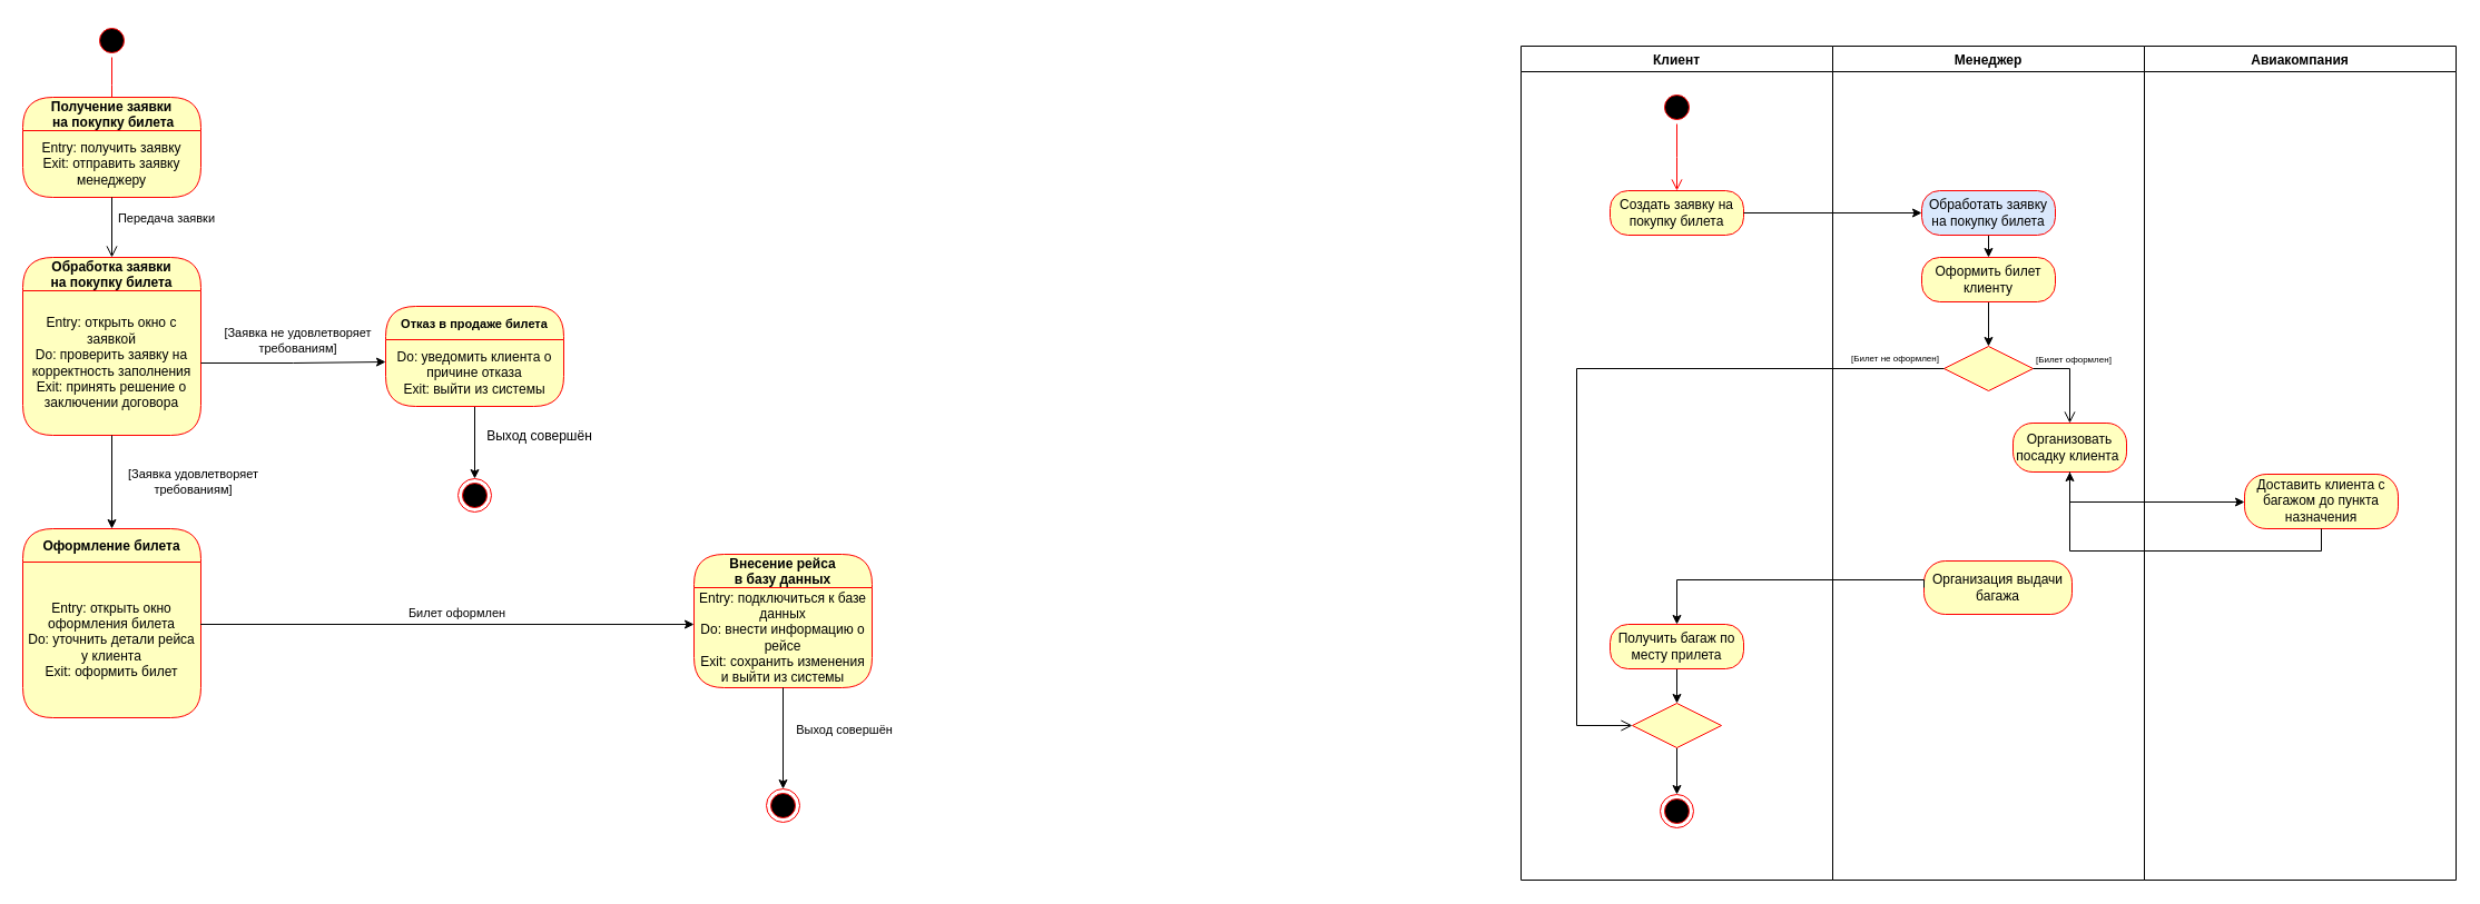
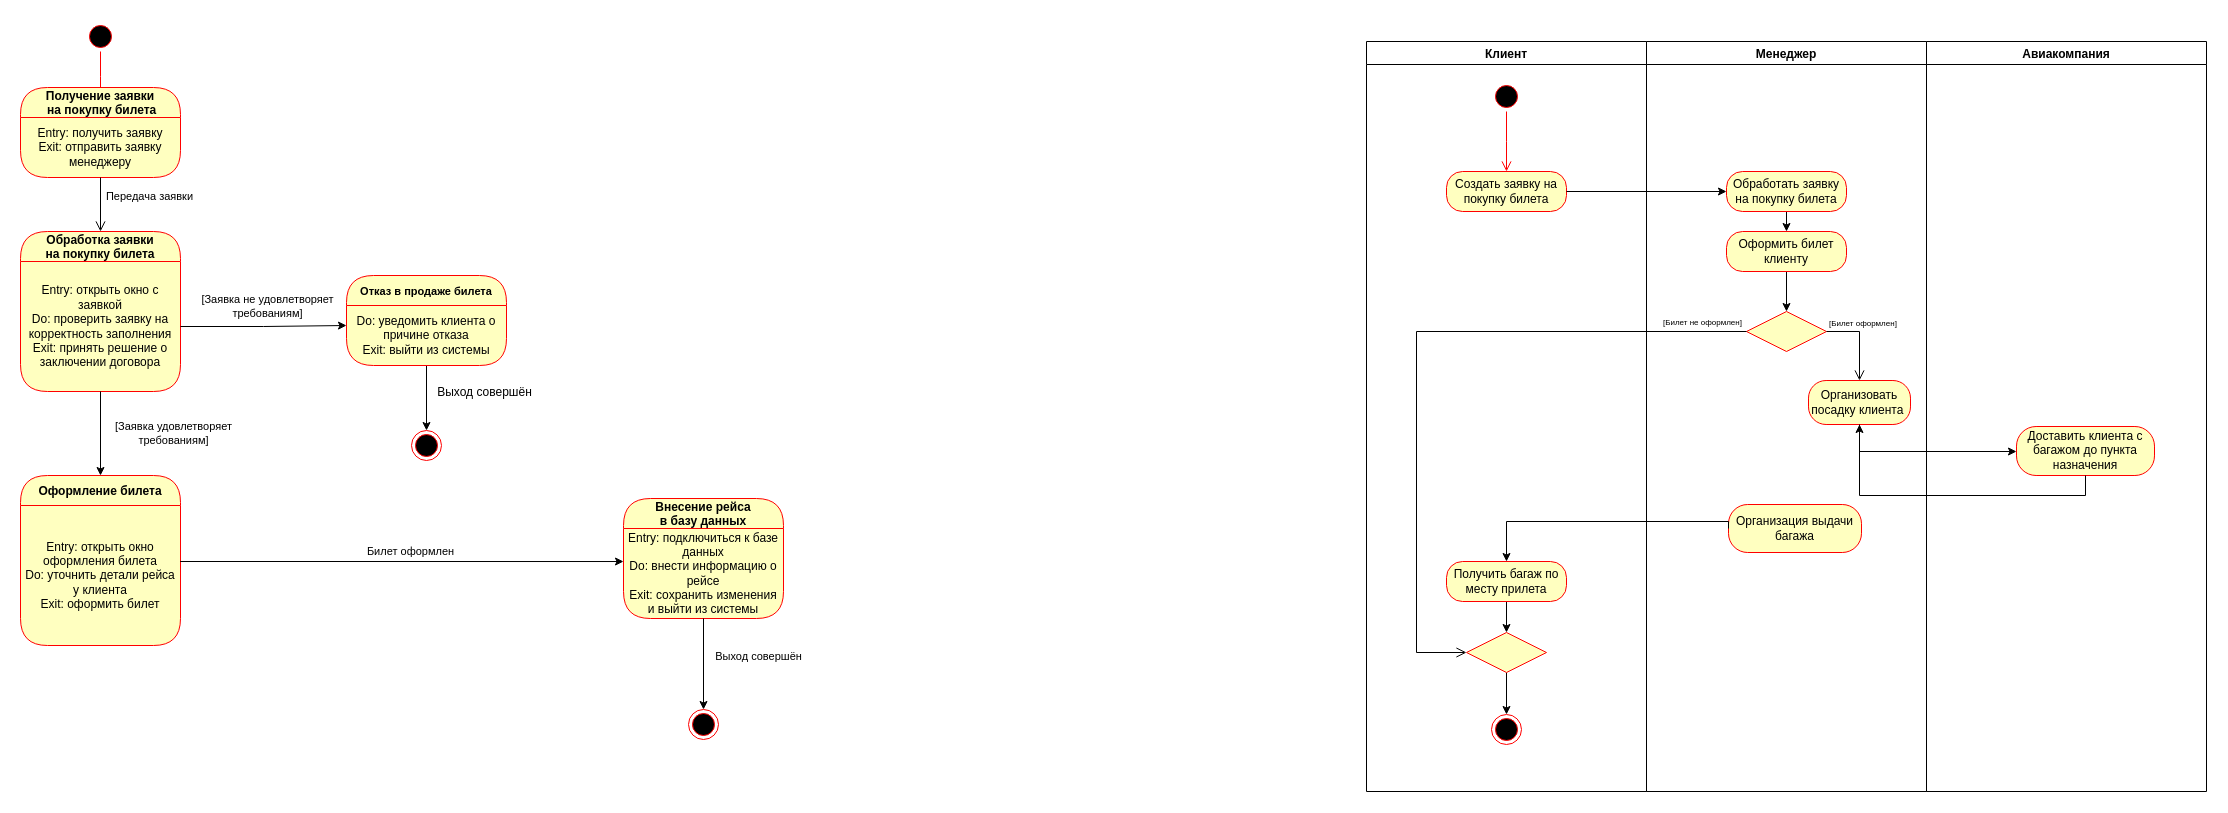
- <mxCell id="32" value="Обработать заявку на покупку билета" style="rounded=1;whiteSpace=wrap;html=1;arcSize=40;fontColor=#000000;fillColor=#dae8fc;strokeColor=#ff0000;" parent="30" vertex="1"><mxGeometry x="80" y="130" width="120" height="40" as="geometry" /></mxCell>
+ <mxCell id="32" value="Обработать заявку на покупку билета" style="rounded=1;whiteSpace=wrap;html=1;arcSize=40;fontColor=#000000;fillColor=#ffffc0;strokeColor=#ff0000;" parent="30" vertex="1"><mxGeometry x="80" y="130" width="120" height="40" as="geometry" /></mxCell>
